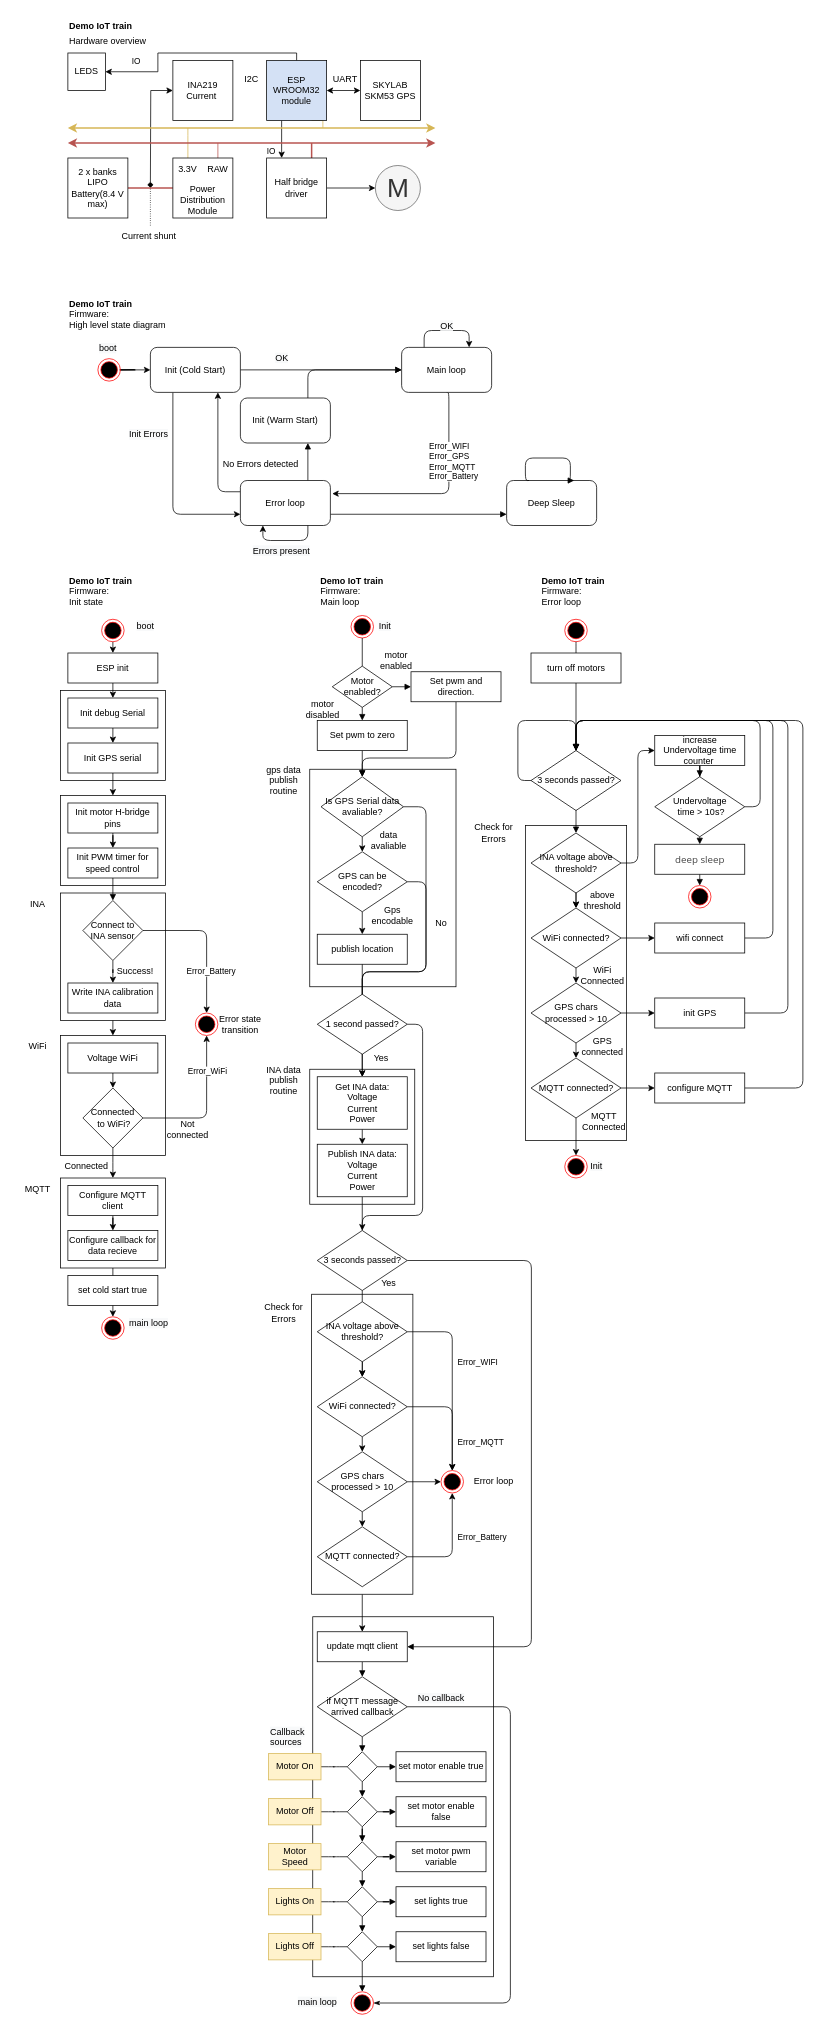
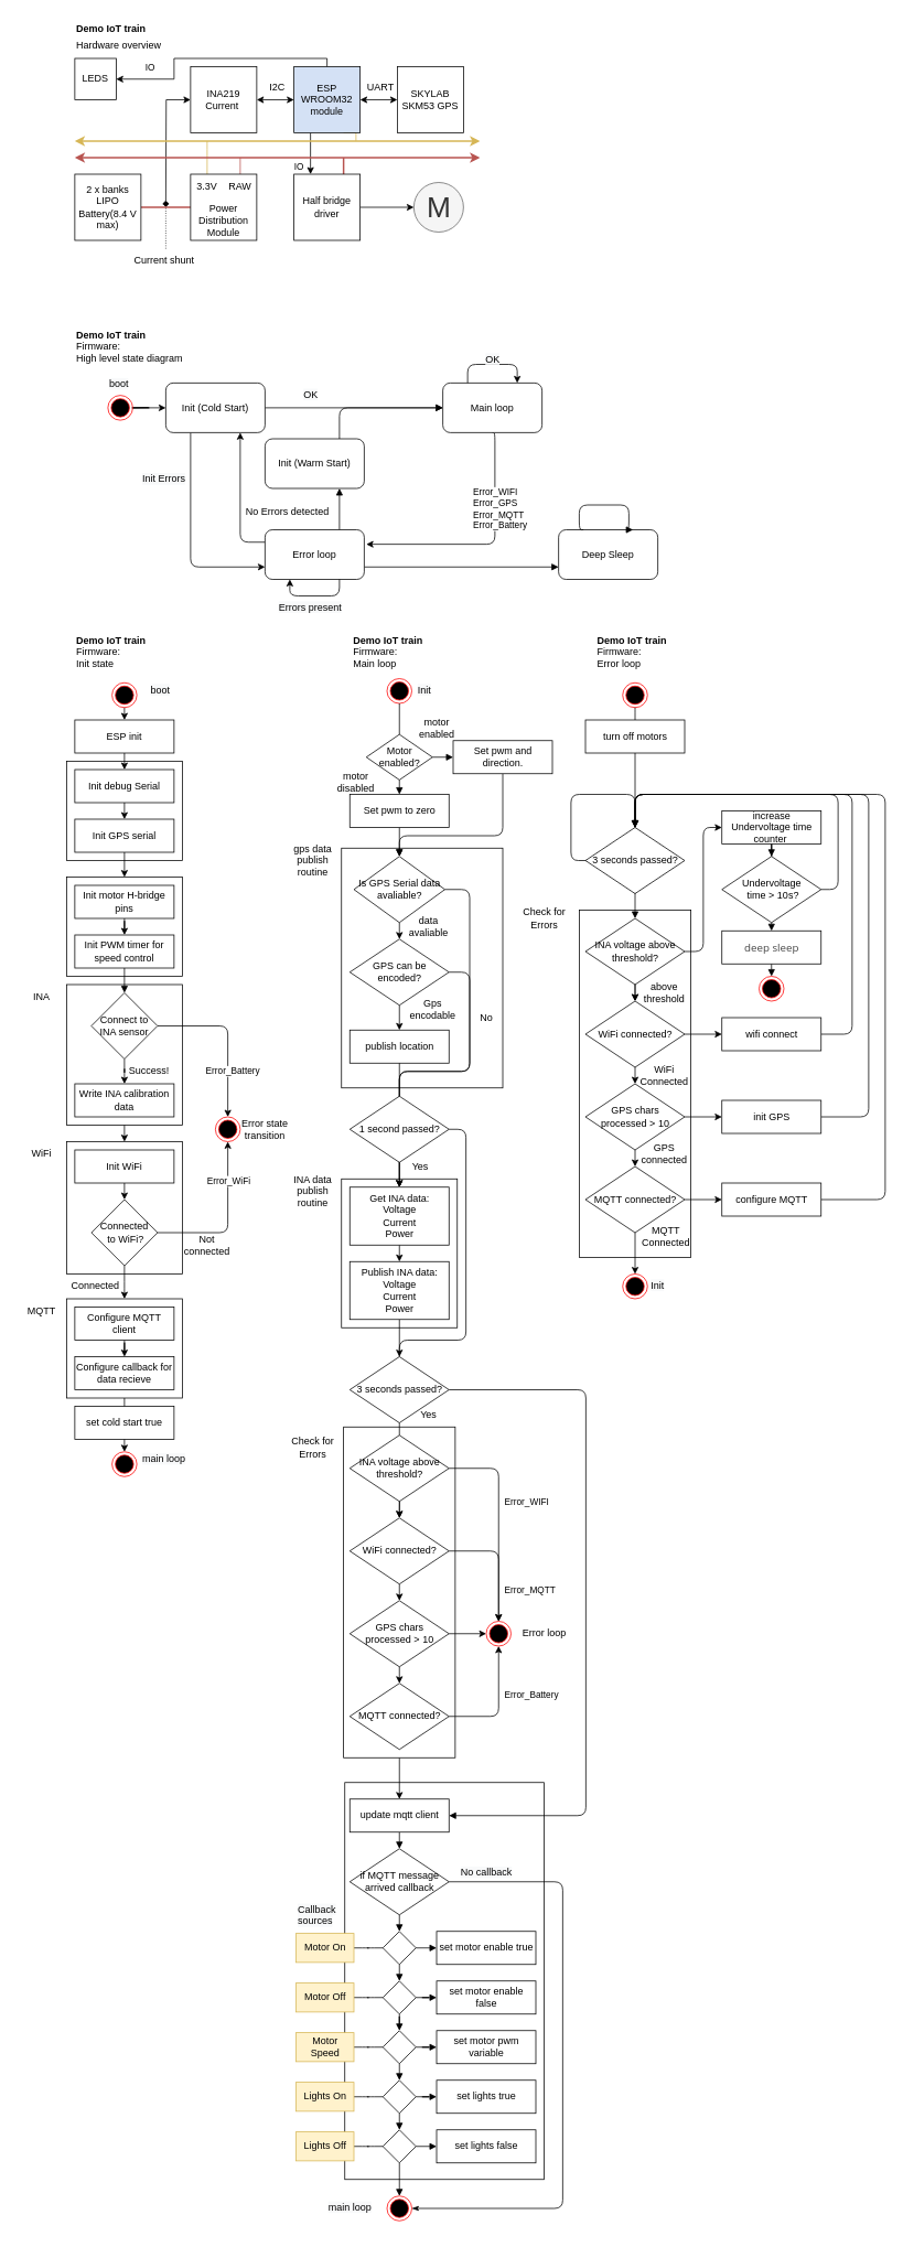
+ <mxCell id="16" style="edgeStyle=orthogonalEdgeStyle;rounded=0;orthogonalLoop=1;jettySize=auto;html=1;exitX=1;exitY=0.5;exitDx=0;exitDy=0;entryX=0;entryY=0.5;entryDx=0;entryDy=0;strokeWidth=1;startArrow=classic;startFill=1;endArrow=classic;endFill=1;" parent="1" source="18" target="15" edge="1"><mxGeometry relative="1" as="geometry" /></mxCell>
- <mxCell id="79" value="Voltage WiFi" style="rounded=0;whiteSpace=wrap;html=1;fillColor=#FFFFFF;" parent="1" vertex="1"><mxGeometry x="90" y="1390" width="120" height="40" as="geometry" /></mxCell>
+ <mxCell id="79" value="Init WiFi" style="rounded=0;whiteSpace=wrap;html=1;fillColor=#FFFFFF;" parent="1" vertex="1"><mxGeometry x="90" y="1390" width="120" height="40" as="geometry" /></mxCell>
+ <mxCell id="115" style="edgeStyle=orthogonalEdgeStyle;rounded=1;orthogonalLoop=1;jettySize=auto;html=1;exitX=0.5;exitY=1;exitDx=0;exitDy=0;entryX=0.5;entryY=0;entryDx=0;entryDy=0;strokeWidth=1;startArrow=none;startFill=0;endArrow=classic;endFill=1;" parent="1" source="129" target="122" edge="1"><mxGeometry relative="1" as="geometry" /></mxCell>
